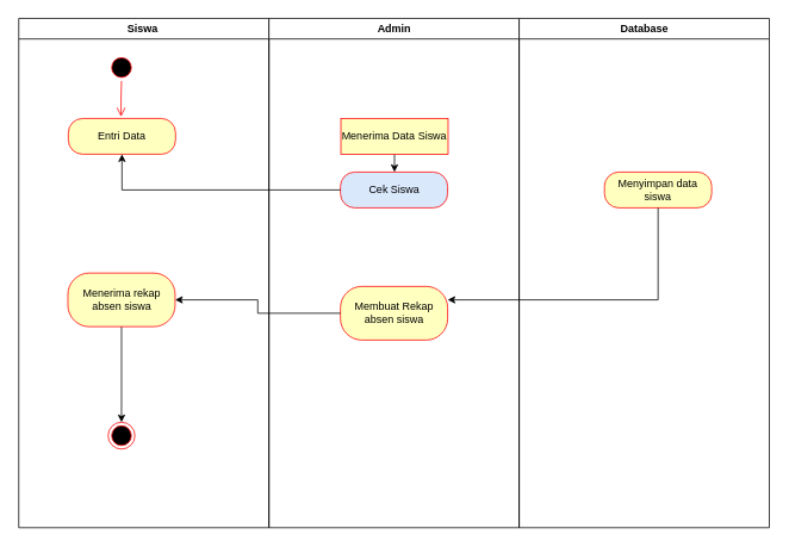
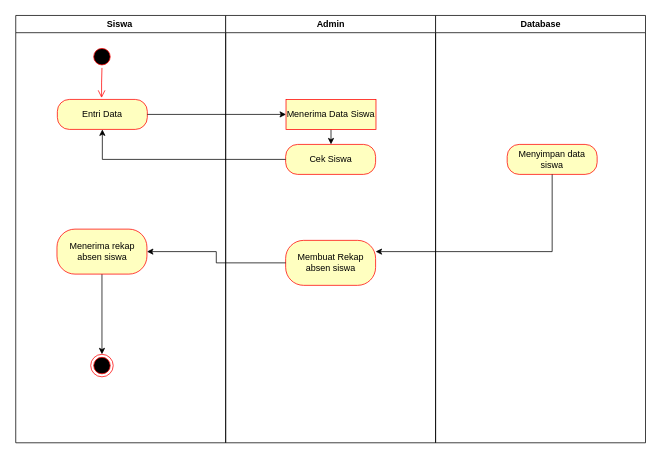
+ <mxCell id="16" value="" style="edgeStyle=orthogonalEdgeStyle;rounded=0;orthogonalLoop=1;jettySize=auto;html=1;" edge="1" parent="1" source="5" target="11"><mxGeometry relative="1" as="geometry" /></mxCell>
- <mxCell id="12" value="Cek Siswa" style="rounded=1;whiteSpace=wrap;html=1;arcSize=40;fontColor=#000000;fillColor=#dae8fc;strokeColor=#ff0000;" vertex="1" parent="9"><mxGeometry x="80" y="172" width="120" height="40" as="geometry" /></mxCell>
+ <mxCell id="12" value="Cek Siswa" style="rounded=1;whiteSpace=wrap;html=1;arcSize=40;fontColor=#000000;fillColor=#ffffc0;strokeColor=#ff0000;" vertex="1" parent="9"><mxGeometry x="80" y="172" width="120" height="40" as="geometry" /></mxCell>
